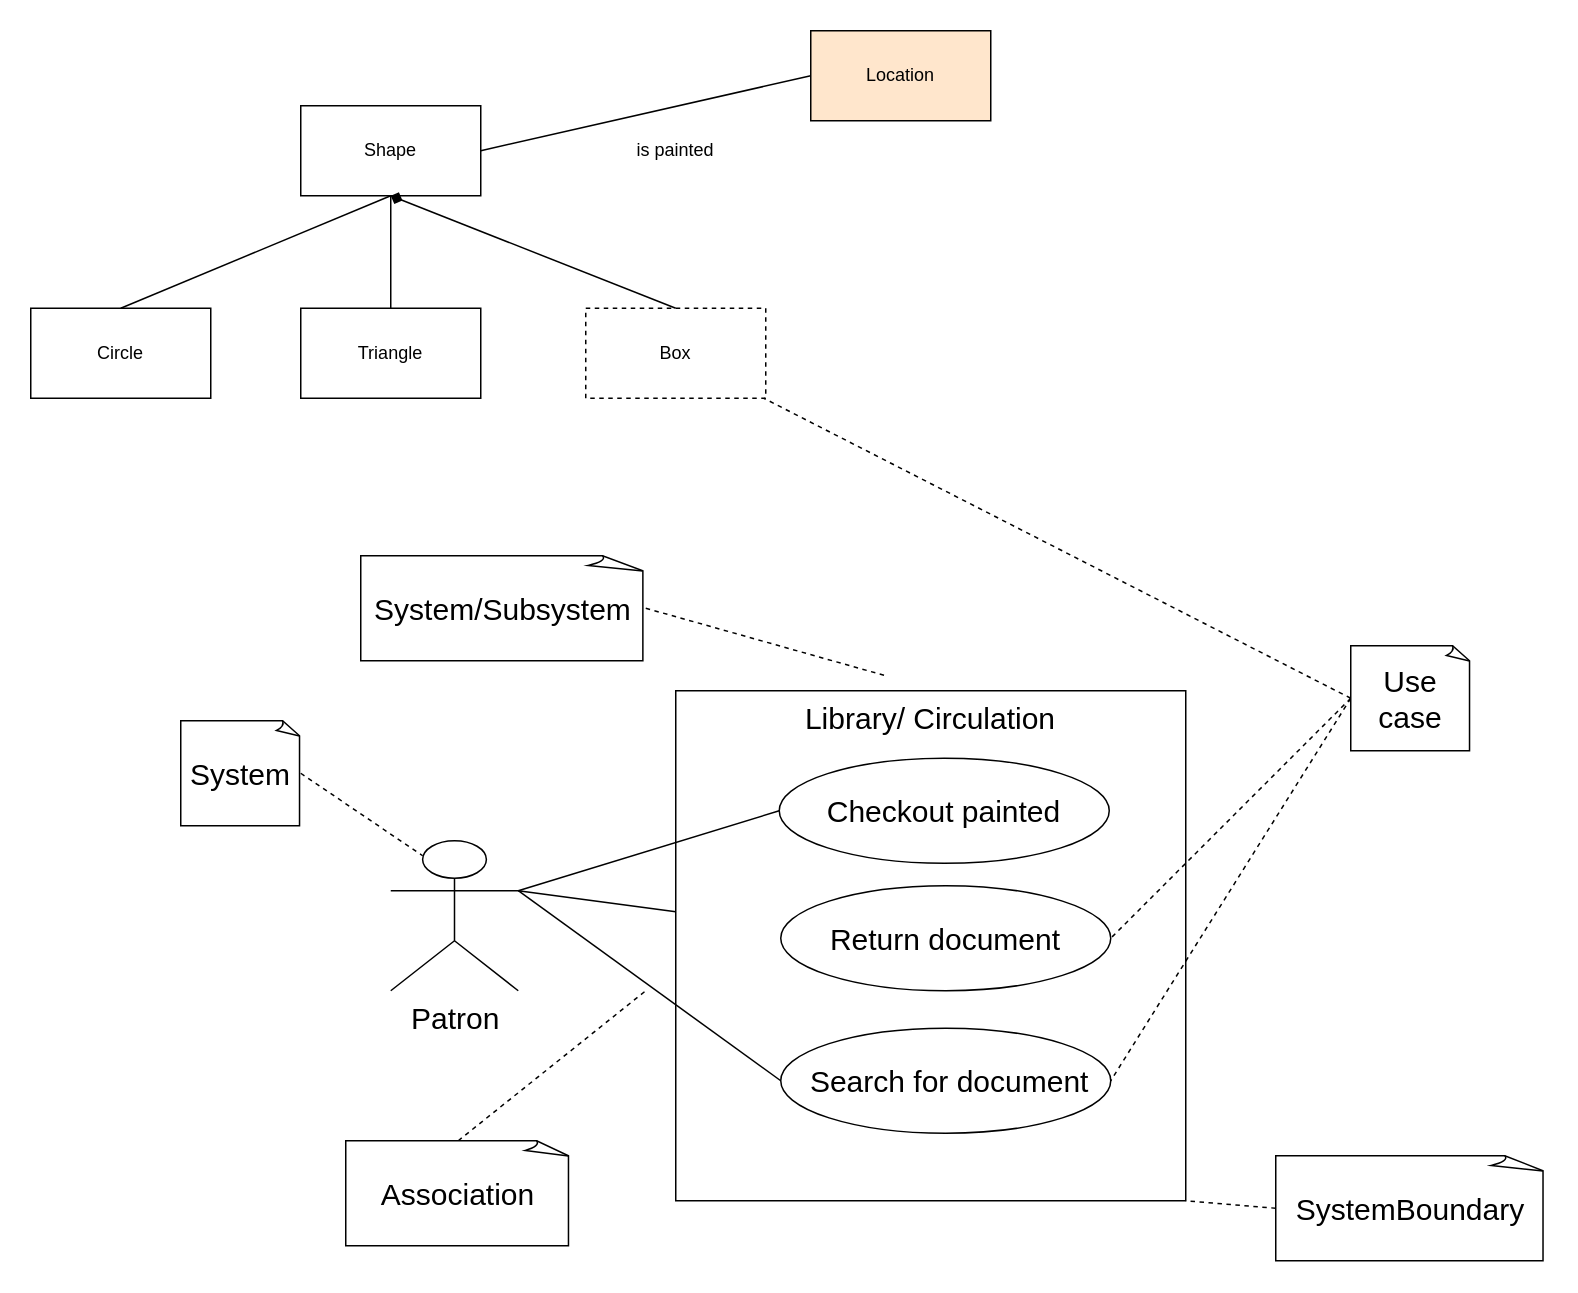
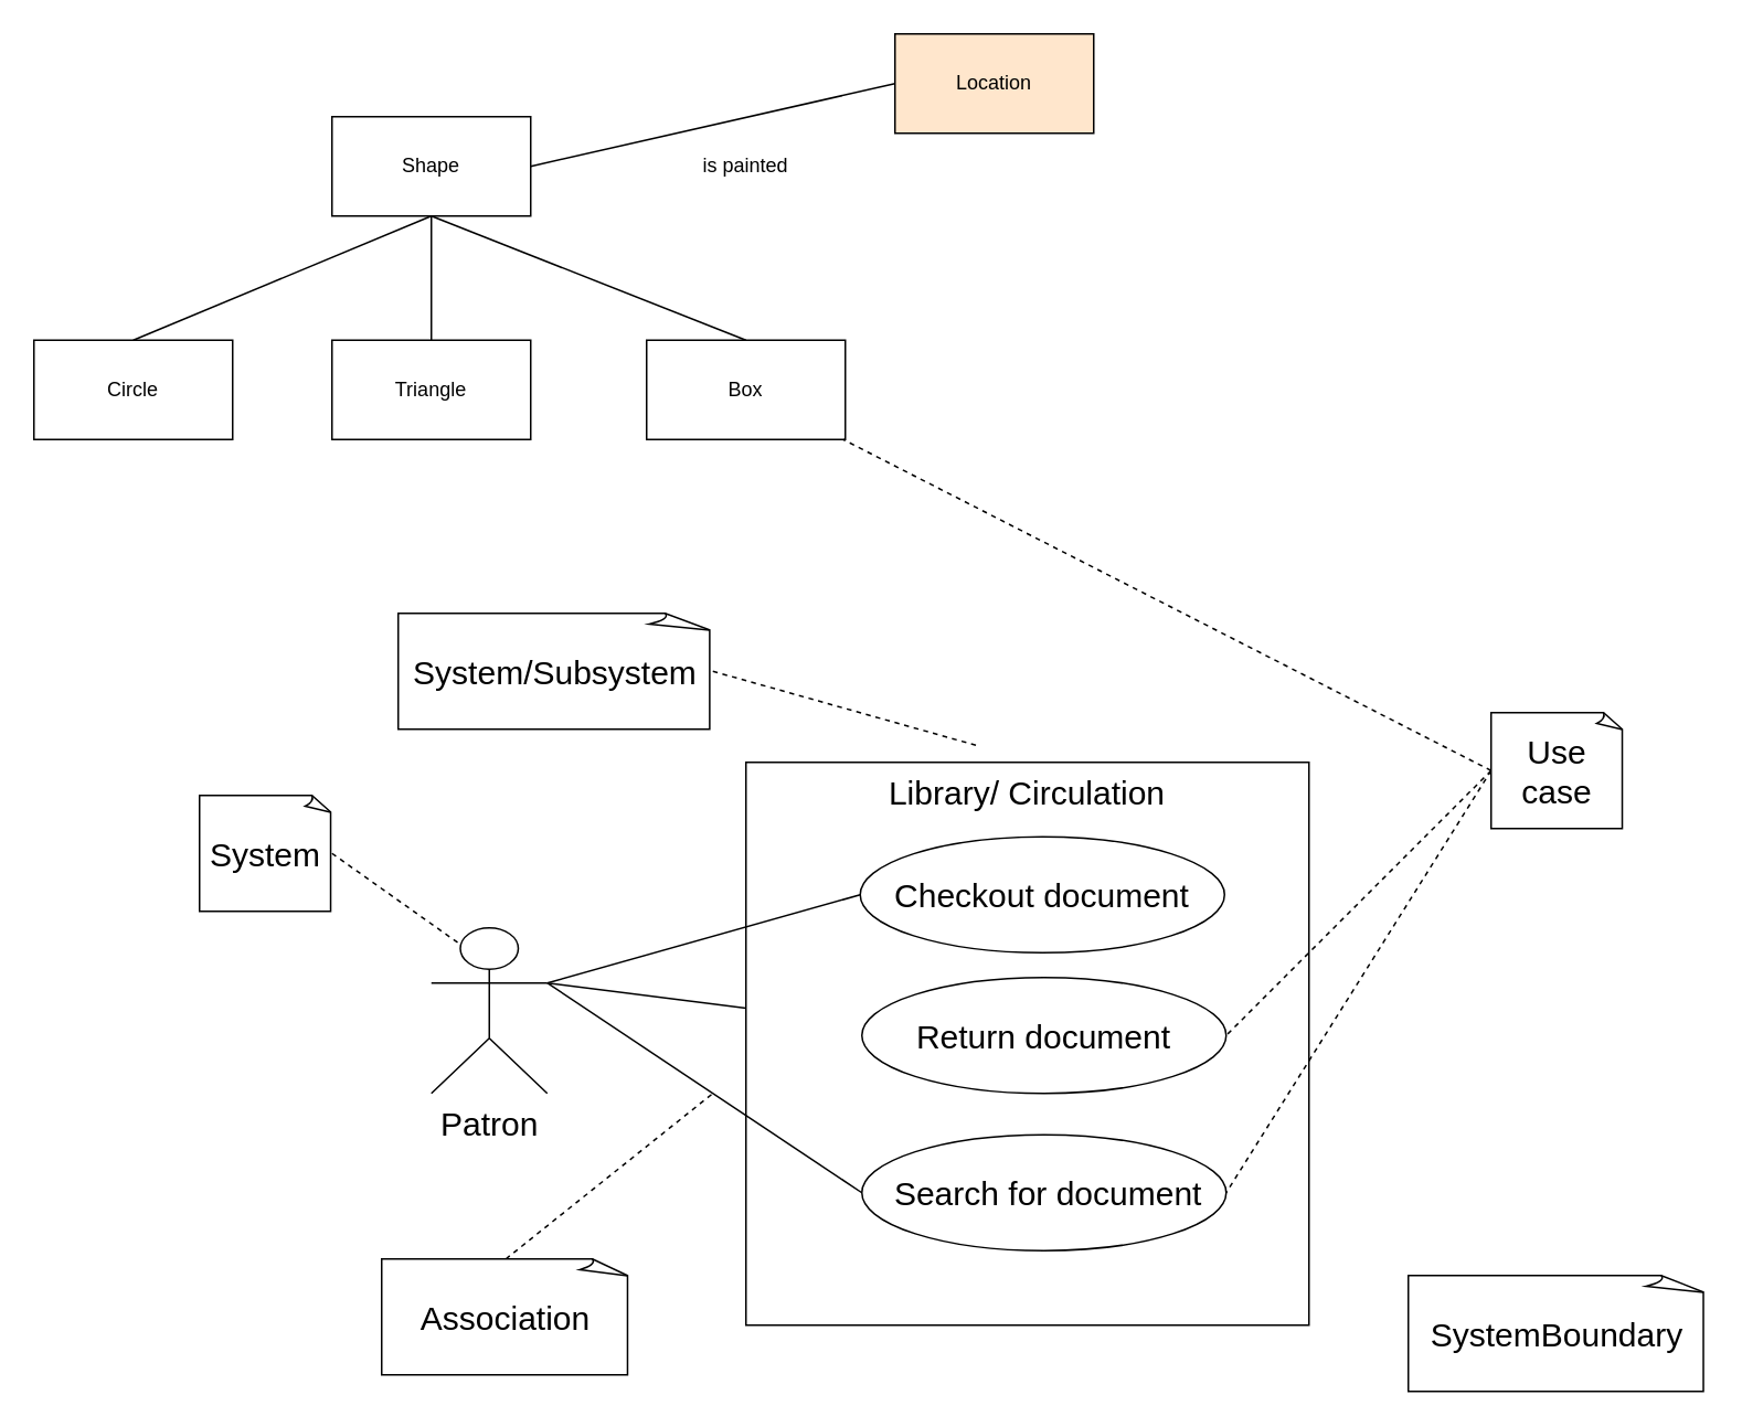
- <mxCell id="8" value="" style="endArrow=diamond;html=1;rounded=0;entryX=0.5;entryY=1;entryDx=0;entryDy=0;exitX=0.5;exitY=0;exitDx=0;exitDy=0;" edge="1" parent="1" source="4" target="3"><mxGeometry width="50" height="50" relative="1" as="geometry"><mxPoint x="450" y="200" as="sourcePoint" /><mxPoint x="520" y="170" as="targetPoint" /></mxGeometry></mxCell>
+ <mxCell id="8" value="" style="endArrow=none;html=1;rounded=0;entryX=0.5;entryY=1;entryDx=0;entryDy=0;exitX=0.5;exitY=0;exitDx=0;exitDy=0;" edge="1" parent="1" source="4" target="3"><mxGeometry width="50" height="50" relative="1" as="geometry"><mxPoint x="450" y="200" as="sourcePoint" /><mxPoint x="520" y="170" as="targetPoint" /></mxGeometry></mxCell>
- <mxCell id="4" value="Box" style="rounded=0;whiteSpace=wrap;html=1;dashed=1;" parent="1" vertex="1"><mxGeometry x="390" y="205" width="120" height="60" as="geometry" /></mxCell>
+ <mxCell id="4" value="Box" style="rounded=0;whiteSpace=wrap;html=1;" parent="1" vertex="1"><mxGeometry x="390" y="205" width="120" height="60" as="geometry" /></mxCell>
- <mxCell id="31" value="Checkout painted" style="ellipse;whiteSpace=wrap;html=1;fontSize=20;" vertex="1" parent="1"><mxGeometry x="519" y="505" width="220" height="70" as="geometry" /></mxCell>
+ <mxCell id="31" value="Checkout document" style="ellipse;whiteSpace=wrap;html=1;fontSize=20;" vertex="1" parent="1"><mxGeometry x="519" y="505" width="220" height="70" as="geometry" /></mxCell>
- <mxCell id="18" value="Patron" style="shape=umlActor;verticalLabelPosition=bottom;verticalAlign=top;html=1;fontSize=20;" vertex="1" parent="1"><mxGeometry x="260" y="560" width="85" height="100" as="geometry" /></mxCell>
+ <mxCell id="18" value="Patron" style="shape=umlActor;verticalLabelPosition=bottom;verticalAlign=top;html=1;fontSize=20;" vertex="1" parent="1"><mxGeometry x="260" y="560" width="70" height="100" as="geometry" /></mxCell>
- <mxCell id="21" style="edgeStyle=none;rounded=0;orthogonalLoop=1;jettySize=auto;html=1;exitX=0;exitY=0.5;exitDx=0;exitDy=0;exitPerimeter=0;entryX=1;entryY=1;entryDx=0;entryDy=0;dashed=1;fontSize=20;endArrow=none;endFill=0;" edge="1" parent="1" source="22" target="2"><mxGeometry relative="1" as="geometry" /></mxCell>
